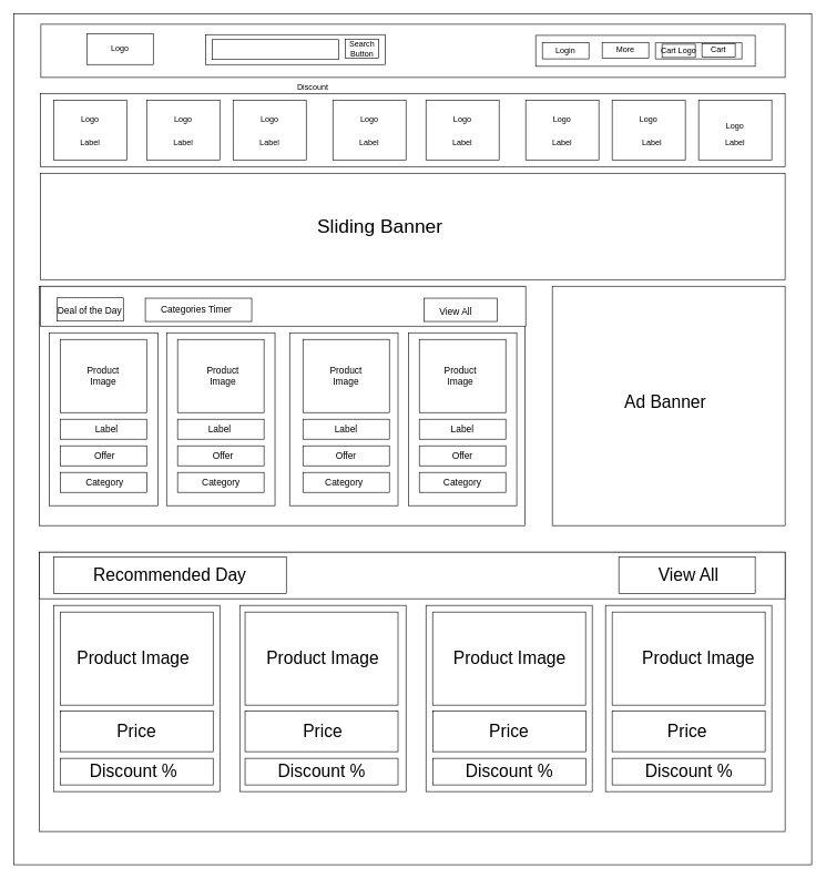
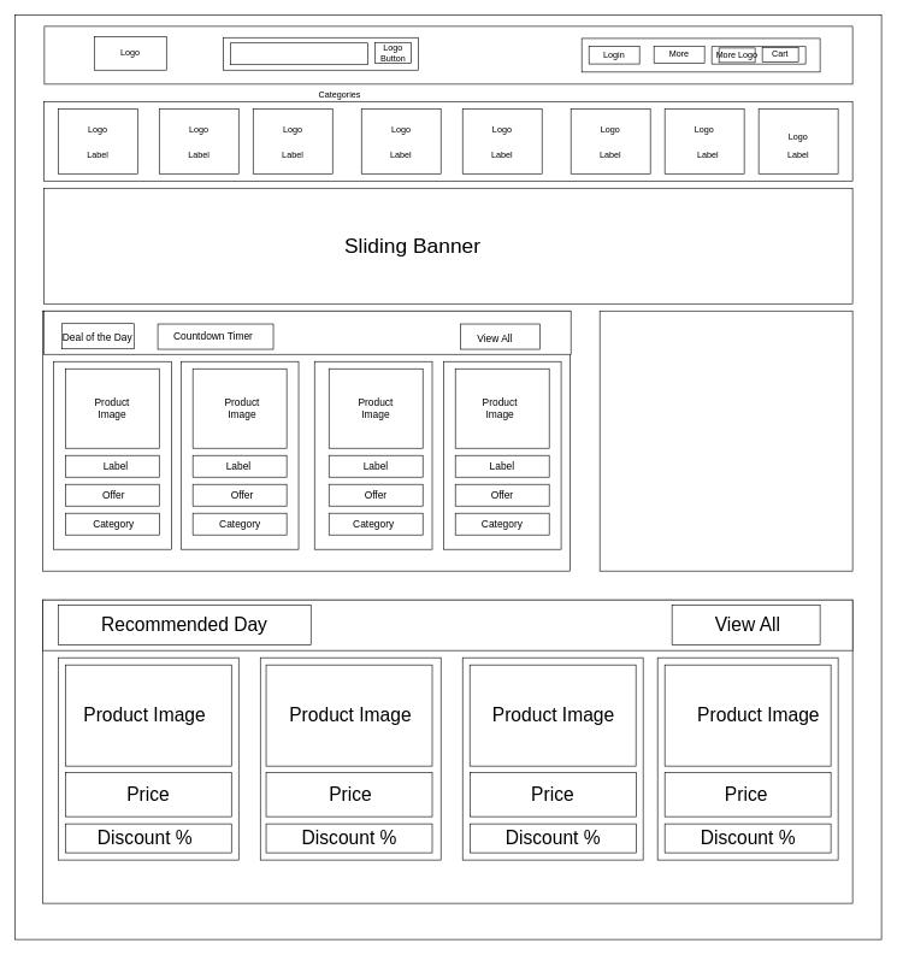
- <mxCell id="10" value="Search&lt;br&gt;Button" style="text;html=1;strokeColor=none;fillColor=none;align=center;verticalAlign=middle;whiteSpace=wrap;rounded=0;" vertex="1" parent="1"><mxGeometry x="514" y="57.8" width="60" height="30" as="geometry" /></mxCell>
+ <mxCell id="10" value="Logo&lt;br&gt;Button" style="text;html=1;strokeColor=none;fillColor=none;align=center;verticalAlign=middle;whiteSpace=wrap;rounded=0;" vertex="1" parent="1"><mxGeometry x="514" y="57.8" width="60" height="30" as="geometry" /></mxCell>
- <mxCell id="19" value="Cart Logo" style="text;html=1;strokeColor=none;fillColor=none;align=center;verticalAlign=middle;whiteSpace=wrap;rounded=0;" vertex="1" parent="1"><mxGeometry x="990" y="61" width="60" height="30" as="geometry" /></mxCell>
+ <mxCell id="19" value="More Logo" style="text;html=1;strokeColor=none;fillColor=none;align=center;verticalAlign=middle;whiteSpace=wrap;rounded=0;" vertex="1" parent="1"><mxGeometry x="990" y="61" width="60" height="30" as="geometry" /></mxCell>
- <mxCell id="22" value="Discount" style="text;html=1;strokeColor=none;fillColor=none;align=center;verticalAlign=middle;whiteSpace=wrap;rounded=0;" vertex="1" parent="1"><mxGeometry x="440" y="116" width="60" height="30" as="geometry" /></mxCell>
+ <mxCell id="22" value="Categories" style="text;html=1;strokeColor=none;fillColor=none;align=center;verticalAlign=middle;whiteSpace=wrap;rounded=0;" vertex="1" parent="1"><mxGeometry x="440" y="116" width="60" height="30" as="geometry" /></mxCell>
- <mxCell id="48" value="Categories Timer" style="text;html=1;strokeColor=none;fillColor=none;align=center;verticalAlign=middle;whiteSpace=wrap;rounded=0;fontSize=14;" vertex="1" parent="1"><mxGeometry x="220" y="450" width="150" height="30" as="geometry" /></mxCell>
+ <mxCell id="48" value="Countdown Timer" style="text;html=1;strokeColor=none;fillColor=none;align=center;verticalAlign=middle;whiteSpace=wrap;rounded=0;fontSize=14;" vertex="1" parent="1"><mxGeometry x="220" y="450" width="150" height="30" as="geometry" /></mxCell>
- <mxCell id="87" value="&lt;font style=&quot;font-size: 26px&quot;&gt;Ad Banner&lt;/font&gt;" style="text;html=1;strokeColor=none;fillColor=none;align=center;verticalAlign=middle;whiteSpace=wrap;rounded=0;fontSize=14;" vertex="1" parent="1"><mxGeometry x="930" y="580" width="140" height="50" as="geometry" /></mxCell>
